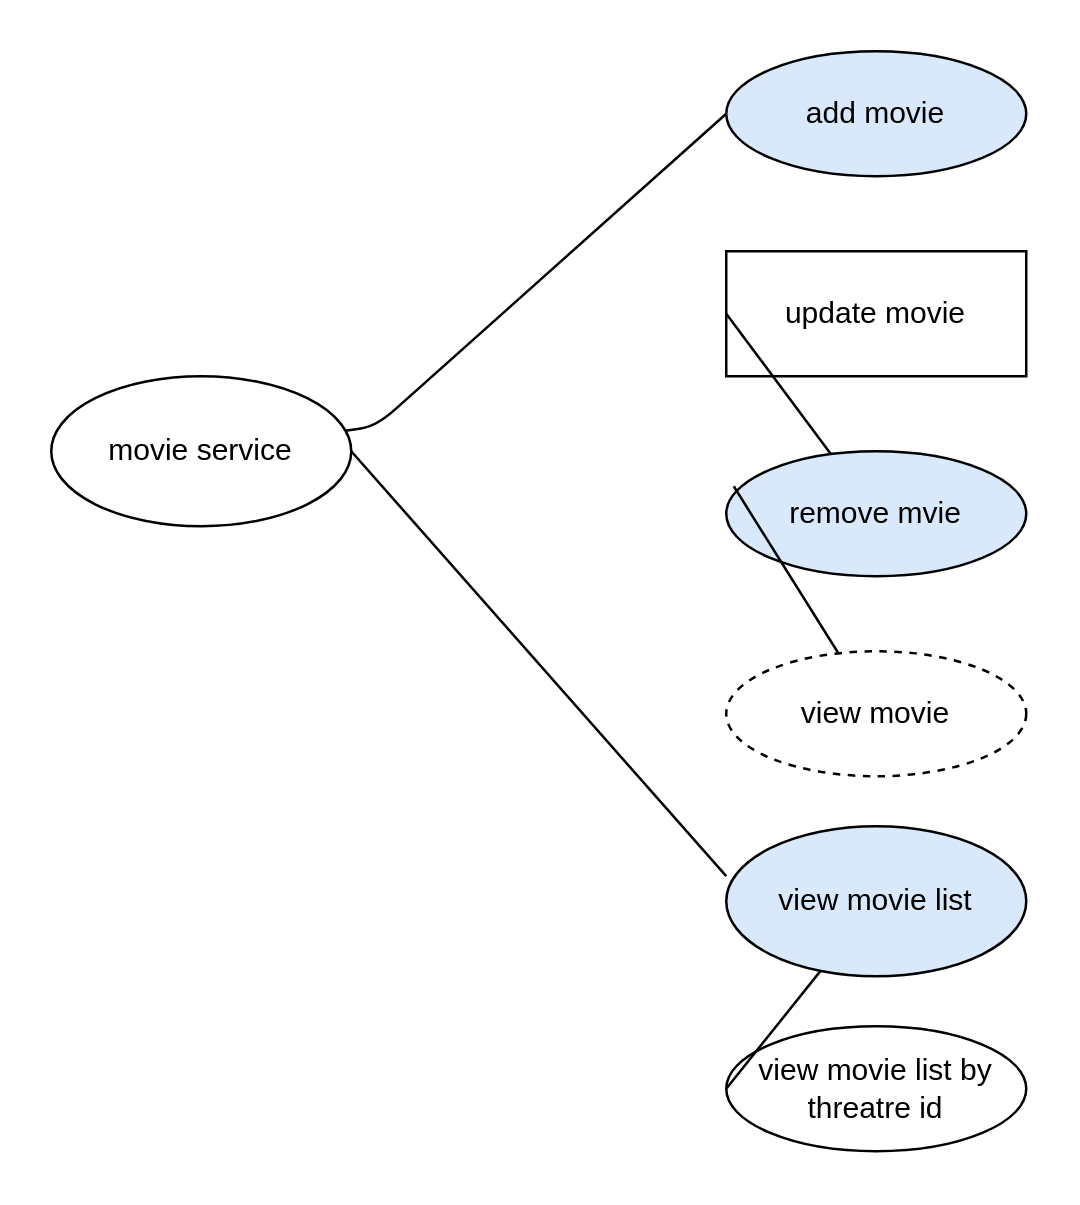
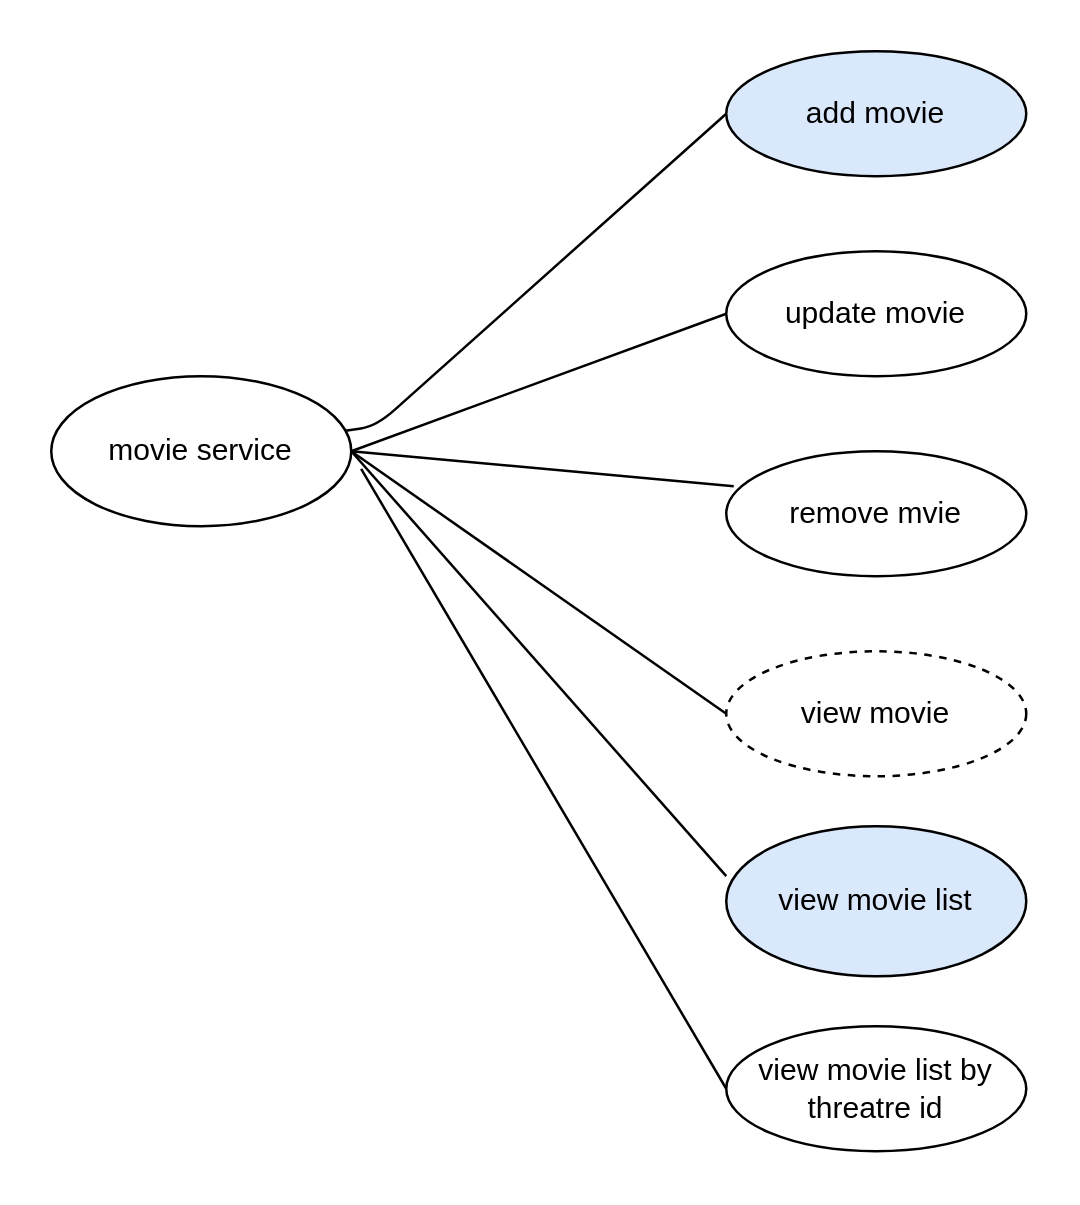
- <mxCell id="3" value="update movie" style="whiteSpace=wrap;html=1;rounded=0;" parent="1" vertex="1"><mxGeometry x="290" y="100" width="120" height="50" as="geometry" /></mxCell>
+ <mxCell id="3" value="update movie" style="ellipse;whiteSpace=wrap;html=1;" parent="1" vertex="1"><mxGeometry x="290" y="100" width="120" height="50" as="geometry" /></mxCell>
- <mxCell id="9" value="" style="endArrow=none;html=1;exitX=0;exitY=0.5;exitDx=0;exitDy=0;" parent="1" source="3" target="4" edge="1"><mxGeometry width="50" height="50" relative="1" as="geometry"><mxPoint x="380" y="190" as="sourcePoint" /><mxPoint x="430" y="140" as="targetPoint" /></mxGeometry></mxCell>
+ <mxCell id="9" value="" style="endArrow=none;html=1;entryX=1;entryY=0.5;entryDx=0;entryDy=0;exitX=0;exitY=0.5;exitDx=0;exitDy=0;" parent="1" source="3" target="7" edge="1"><mxGeometry width="50" height="50" relative="1" as="geometry"><mxPoint x="380" y="190" as="sourcePoint" /><mxPoint x="430" y="140" as="targetPoint" /></mxGeometry></mxCell>
- <mxCell id="4" value="remove mvie" style="ellipse;whiteSpace=wrap;html=1;fillColor=#dae8fc;" parent="1" vertex="1"><mxGeometry x="290" y="180" width="120" height="50" as="geometry" /></mxCell>
+ <mxCell id="4" value="remove mvie" style="ellipse;whiteSpace=wrap;html=1;" parent="1" vertex="1"><mxGeometry x="290" y="180" width="120" height="50" as="geometry" /></mxCell>
- <mxCell id="10" value="" style="endArrow=none;html=1;exitX=0.025;exitY=0.28;exitDx=0;exitDy=0;exitPerimeter=0;" parent="1" source="4" target="5" edge="1"><mxGeometry width="50" height="50" relative="1" as="geometry"><mxPoint x="380" y="190" as="sourcePoint" /><mxPoint x="430" y="140" as="targetPoint" /></mxGeometry></mxCell>
+ <mxCell id="10" value="" style="endArrow=none;html=1;entryX=1;entryY=0.5;entryDx=0;entryDy=0;exitX=0.025;exitY=0.28;exitDx=0;exitDy=0;exitPerimeter=0;" parent="1" source="4" target="7" edge="1"><mxGeometry width="50" height="50" relative="1" as="geometry"><mxPoint x="380" y="190" as="sourcePoint" /><mxPoint x="430" y="140" as="targetPoint" /></mxGeometry></mxCell>
+ <mxCell id="11" value="" style="endArrow=none;html=1;entryX=1;entryY=0.5;entryDx=0;entryDy=0;exitX=0;exitY=0.5;exitDx=0;exitDy=0;" parent="1" source="5" target="7" edge="1"><mxGeometry width="50" height="50" relative="1" as="geometry"><mxPoint x="380" y="190" as="sourcePoint" /><mxPoint x="430" y="140" as="targetPoint" /></mxGeometry></mxCell>
- <mxCell id="14" value="" style="endArrow=none;html=1;exitX=0;exitY=0.5;exitDx=0;exitDy=0;" parent="1" source="13" target="6" edge="1"><mxGeometry width="50" height="50" relative="1" as="geometry"><mxPoint x="380" y="290" as="sourcePoint" /><mxPoint x="430" y="240" as="targetPoint" /></mxGeometry></mxCell>
+ <mxCell id="14" value="" style="endArrow=none;html=1;entryX=1.033;entryY=0.617;entryDx=0;entryDy=0;entryPerimeter=0;exitX=0;exitY=0.5;exitDx=0;exitDy=0;" parent="1" source="13" target="7" edge="1"><mxGeometry width="50" height="50" relative="1" as="geometry"><mxPoint x="380" y="290" as="sourcePoint" /><mxPoint x="430" y="240" as="targetPoint" /></mxGeometry></mxCell>
